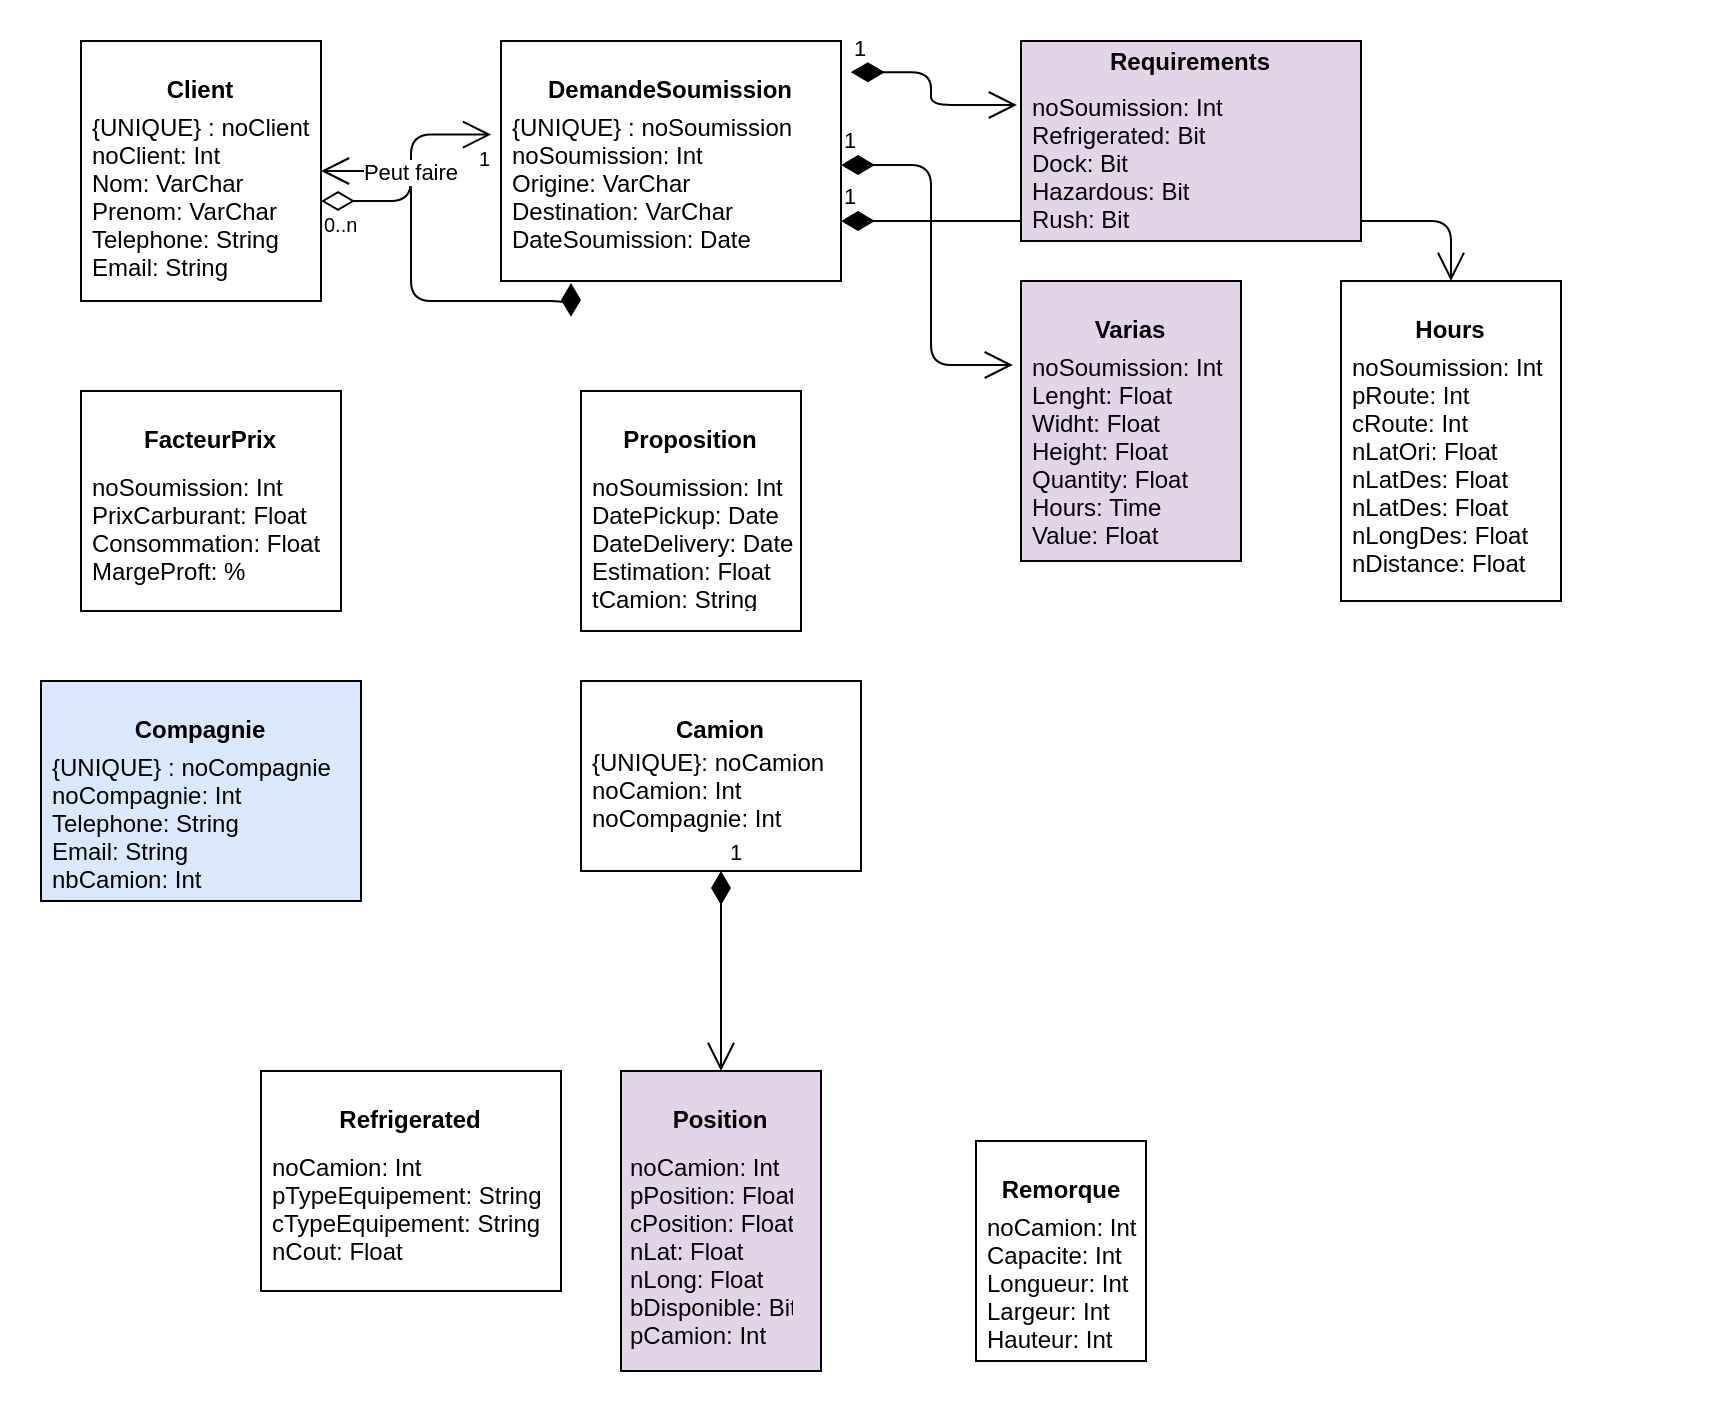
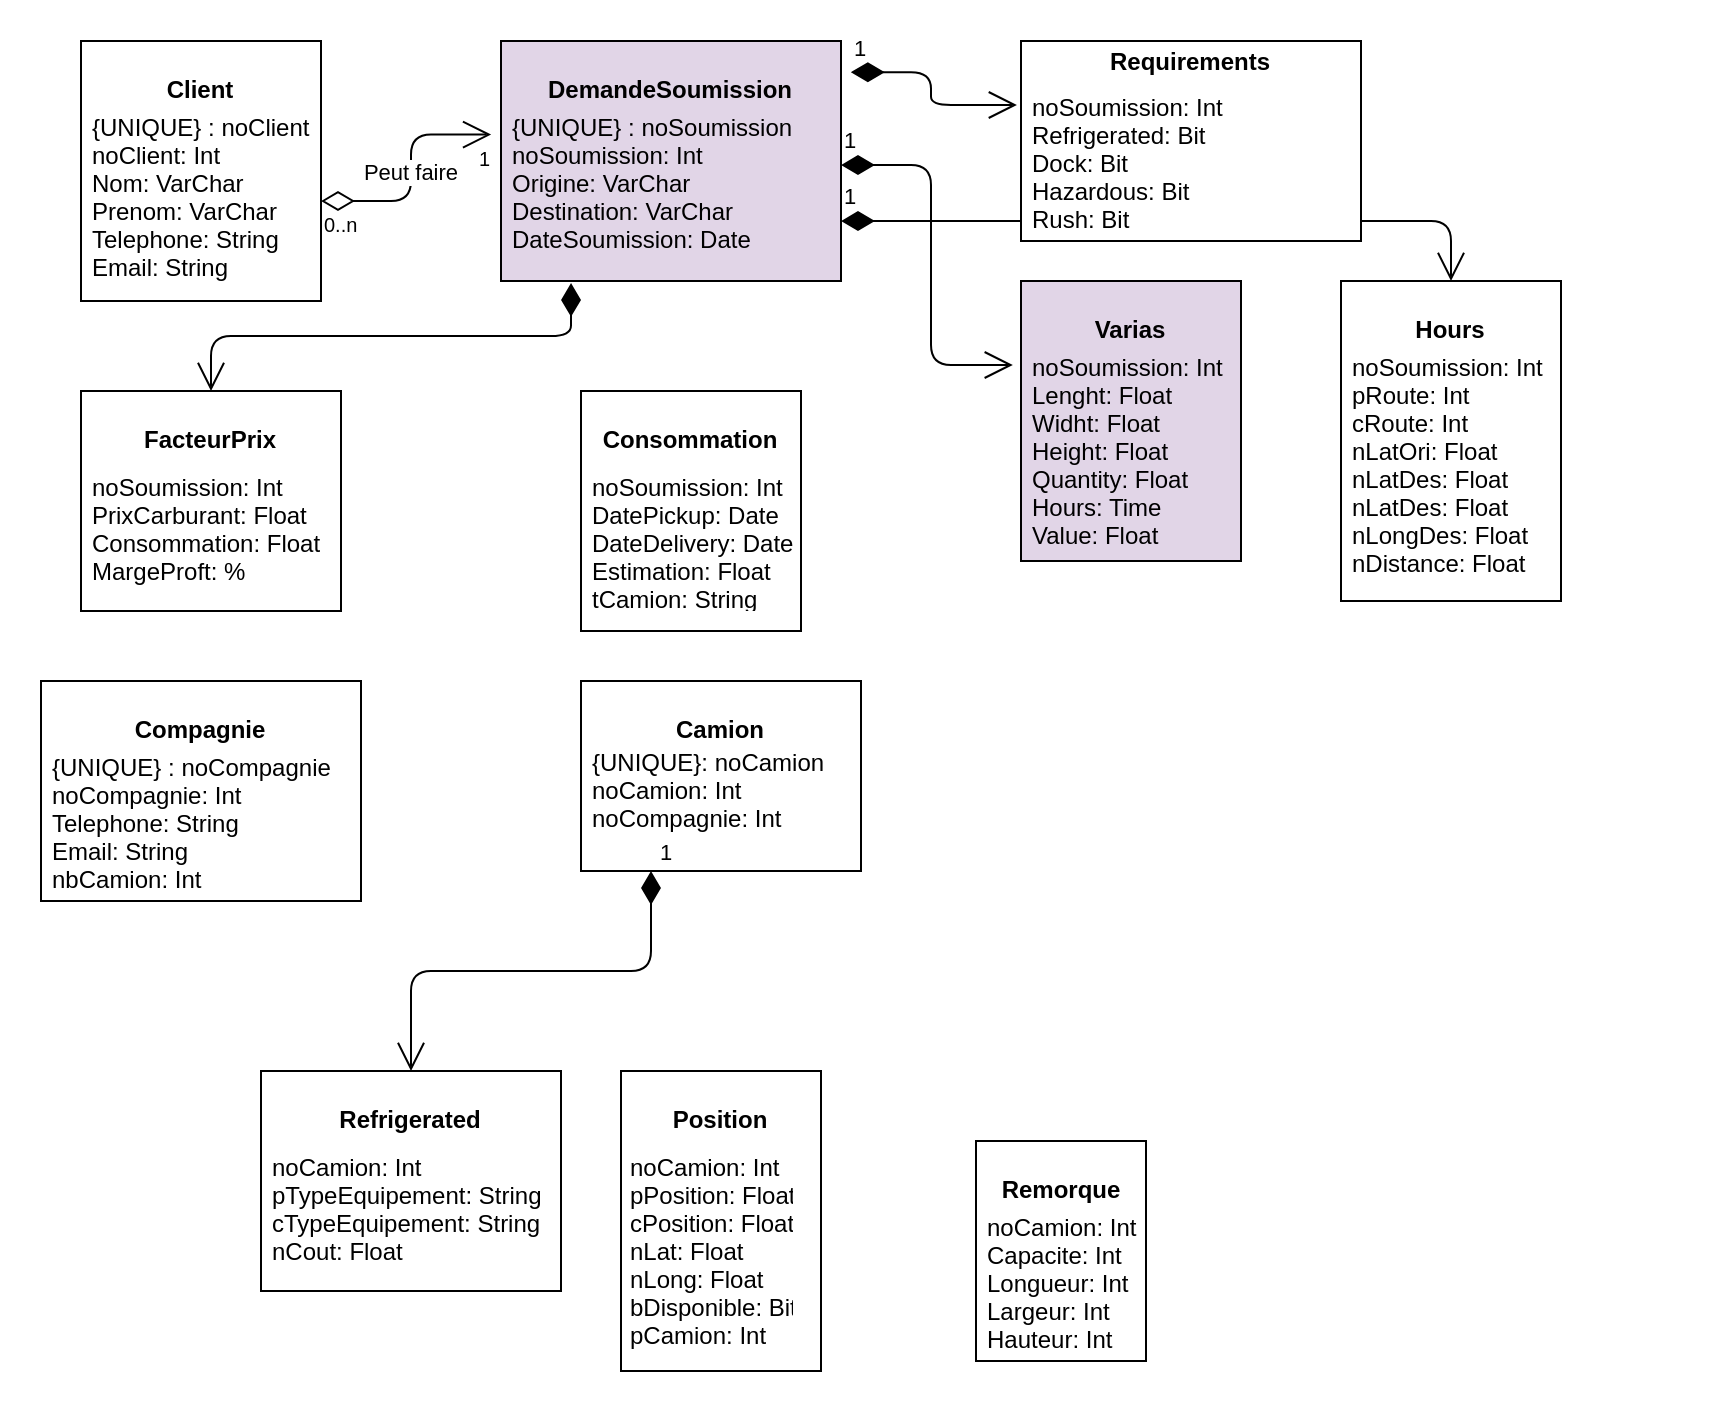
- <mxCell id="11" value="&lt;p style=&quot;margin: 0px ; margin-top: 4px ; text-align: center&quot;&gt;&lt;b&gt;Requirements&lt;/b&gt;&lt;/p&gt;" style="verticalAlign=top;align=left;overflow=fill;fontSize=12;fontFamily=Helvetica;html=1;fillColor=#e1d5e7;" vertex="1" parent="1"><mxGeometry x="510" y="20" width="170" height="100" as="geometry" /></mxCell>
+ <mxCell id="11" value="&lt;p style=&quot;margin: 0px ; margin-top: 4px ; text-align: center&quot;&gt;&lt;b&gt;Requirements&lt;/b&gt;&lt;/p&gt;" style="verticalAlign=top;align=left;overflow=fill;fontSize=12;fontFamily=Helvetica;html=1;" vertex="1" parent="1"><mxGeometry x="510" y="20" width="170" height="100" as="geometry" /></mxCell>
- <mxCell id="6" value="&lt;p style=&quot;margin: 0px ; margin-top: 4px ; text-align: center&quot;&gt;&lt;br&gt;&lt;b&gt;DemandeSoumission&lt;/b&gt;&lt;/p&gt;" style="verticalAlign=top;align=left;overflow=fill;fontSize=12;fontFamily=Helvetica;html=1;" vertex="1" parent="1"><mxGeometry x="250" y="20" width="170" height="120" as="geometry" /></mxCell>
+ <mxCell id="6" value="&lt;p style=&quot;margin: 0px ; margin-top: 4px ; text-align: center&quot;&gt;&lt;br&gt;&lt;b&gt;DemandeSoumission&lt;/b&gt;&lt;/p&gt;" style="verticalAlign=top;align=left;overflow=fill;fontSize=12;fontFamily=Helvetica;html=1;fillColor=#e1d5e7;" vertex="1" parent="1"><mxGeometry x="250" y="20" width="170" height="120" as="geometry" /></mxCell>
- <mxCell id="2" value="1" style="endArrow=open;html=1;endSize=12;startArrow=diamondThin;startSize=14;startFill=1;edgeStyle=orthogonalEdgeStyle;align=left;verticalAlign=bottom;exitX=0.206;exitY=1.008;exitDx=0;exitDy=0;exitPerimeter=0;" edge="1" parent="1" source="6" target="4"><mxGeometry x="-1" y="3" relative="1" as="geometry"><mxPoint x="20" y="660" as="sourcePoint" /><mxPoint x="180" y="660" as="targetPoint" /></mxGeometry></mxCell>
+ <mxCell id="2" value="1" style="endArrow=open;html=1;endSize=12;startArrow=diamondThin;startSize=14;startFill=1;edgeStyle=orthogonalEdgeStyle;align=left;verticalAlign=bottom;exitX=0.206;exitY=1.008;exitDx=0;exitDy=0;exitPerimeter=0;entryX=0.5;entryY=0;entryDx=0;entryDy=0;" edge="1" parent="1" source="6" target="31"><mxGeometry x="-1" y="3" relative="1" as="geometry"><mxPoint x="20" y="660" as="sourcePoint" /><mxPoint x="180" y="660" as="targetPoint" /></mxGeometry></mxCell>
- <mxCell id="33" value="&lt;p style=&quot;margin: 0px ; margin-top: 4px ; text-align: center&quot;&gt;&lt;br&gt;&lt;b&gt;Proposition&lt;/b&gt;&lt;/p&gt;" style="verticalAlign=top;align=left;overflow=fill;fontSize=12;fontFamily=Helvetica;html=1;" vertex="1" parent="1"><mxGeometry x="290" y="195" width="110" height="120" as="geometry" /></mxCell>
+ <mxCell id="33" value="&lt;p style=&quot;margin: 0px ; margin-top: 4px ; text-align: center&quot;&gt;&lt;br&gt;&lt;b&gt;Consommation&lt;/b&gt;&lt;/p&gt;" style="verticalAlign=top;align=left;overflow=fill;fontSize=12;fontFamily=Helvetica;html=1;" vertex="1" parent="1"><mxGeometry x="290" y="195" width="110" height="120" as="geometry" /></mxCell>
- <mxCell id="17" value="&lt;p style=&quot;margin: 0px ; margin-top: 4px ; text-align: center&quot;&gt;&lt;br&gt;&lt;b&gt;Compagnie&lt;/b&gt;&lt;/p&gt;" style="verticalAlign=top;align=left;overflow=fill;fontSize=12;fontFamily=Helvetica;html=1;fillColor=#dae8fc;" vertex="1" parent="1"><mxGeometry x="20" y="340" width="160" height="110" as="geometry" /></mxCell>
+ <mxCell id="17" value="&lt;p style=&quot;margin: 0px ; margin-top: 4px ; text-align: center&quot;&gt;&lt;br&gt;&lt;b&gt;Compagnie&lt;/b&gt;&lt;/p&gt;" style="verticalAlign=top;align=left;overflow=fill;fontSize=12;fontFamily=Helvetica;html=1;" vertex="1" parent="1"><mxGeometry x="20" y="340" width="160" height="110" as="geometry" /></mxCell>
+ <mxCell id="30" value="1" style="endArrow=open;html=1;endSize=12;startArrow=diamondThin;startSize=14;startFill=1;edgeStyle=orthogonalEdgeStyle;align=left;verticalAlign=bottom;exitX=0.25;exitY=1;exitDx=0;exitDy=0;" edge="1" parent="1" source="19" target="28"><mxGeometry x="-1" y="3" relative="1" as="geometry"><mxPoint x="20" y="520" as="sourcePoint" /><mxPoint x="180" y="520" as="targetPoint" /></mxGeometry></mxCell>
- <mxCell id="25" value="1" style="endArrow=open;html=1;endSize=12;startArrow=diamondThin;startSize=14;startFill=1;edgeStyle=orthogonalEdgeStyle;align=left;verticalAlign=bottom;exitX=0.5;exitY=1;exitDx=0;exitDy=0;entryX=0.5;entryY=0;entryDx=0;entryDy=0;" edge="1" parent="1" source="19" target="23"><mxGeometry x="-1" y="3" relative="1" as="geometry"><mxPoint x="20" y="520" as="sourcePoint" /><mxPoint x="340" y="350" as="targetPoint" /><Array as="points"><mxPoint x="360" y="510" /><mxPoint x="360" y="510" /></Array></mxGeometry></mxCell>
- <mxCell id="23" value="&lt;p style=&quot;margin: 0px ; margin-top: 4px ; text-align: center&quot;&gt;&lt;br&gt;&lt;b&gt;Position&lt;/b&gt;&lt;/p&gt;" style="verticalAlign=top;align=left;overflow=fill;fontSize=12;fontFamily=Helvetica;html=1;fillColor=#e1d5e7;" vertex="1" parent="1"><mxGeometry x="310" y="535" width="100" height="150" as="geometry" /></mxCell>
+ <mxCell id="23" value="&lt;p style=&quot;margin: 0px ; margin-top: 4px ; text-align: center&quot;&gt;&lt;br&gt;&lt;b&gt;Position&lt;/b&gt;&lt;/p&gt;" style="verticalAlign=top;align=left;overflow=fill;fontSize=12;fontFamily=Helvetica;html=1;" vertex="1" parent="1"><mxGeometry x="310" y="535" width="100" height="150" as="geometry" /></mxCell>
